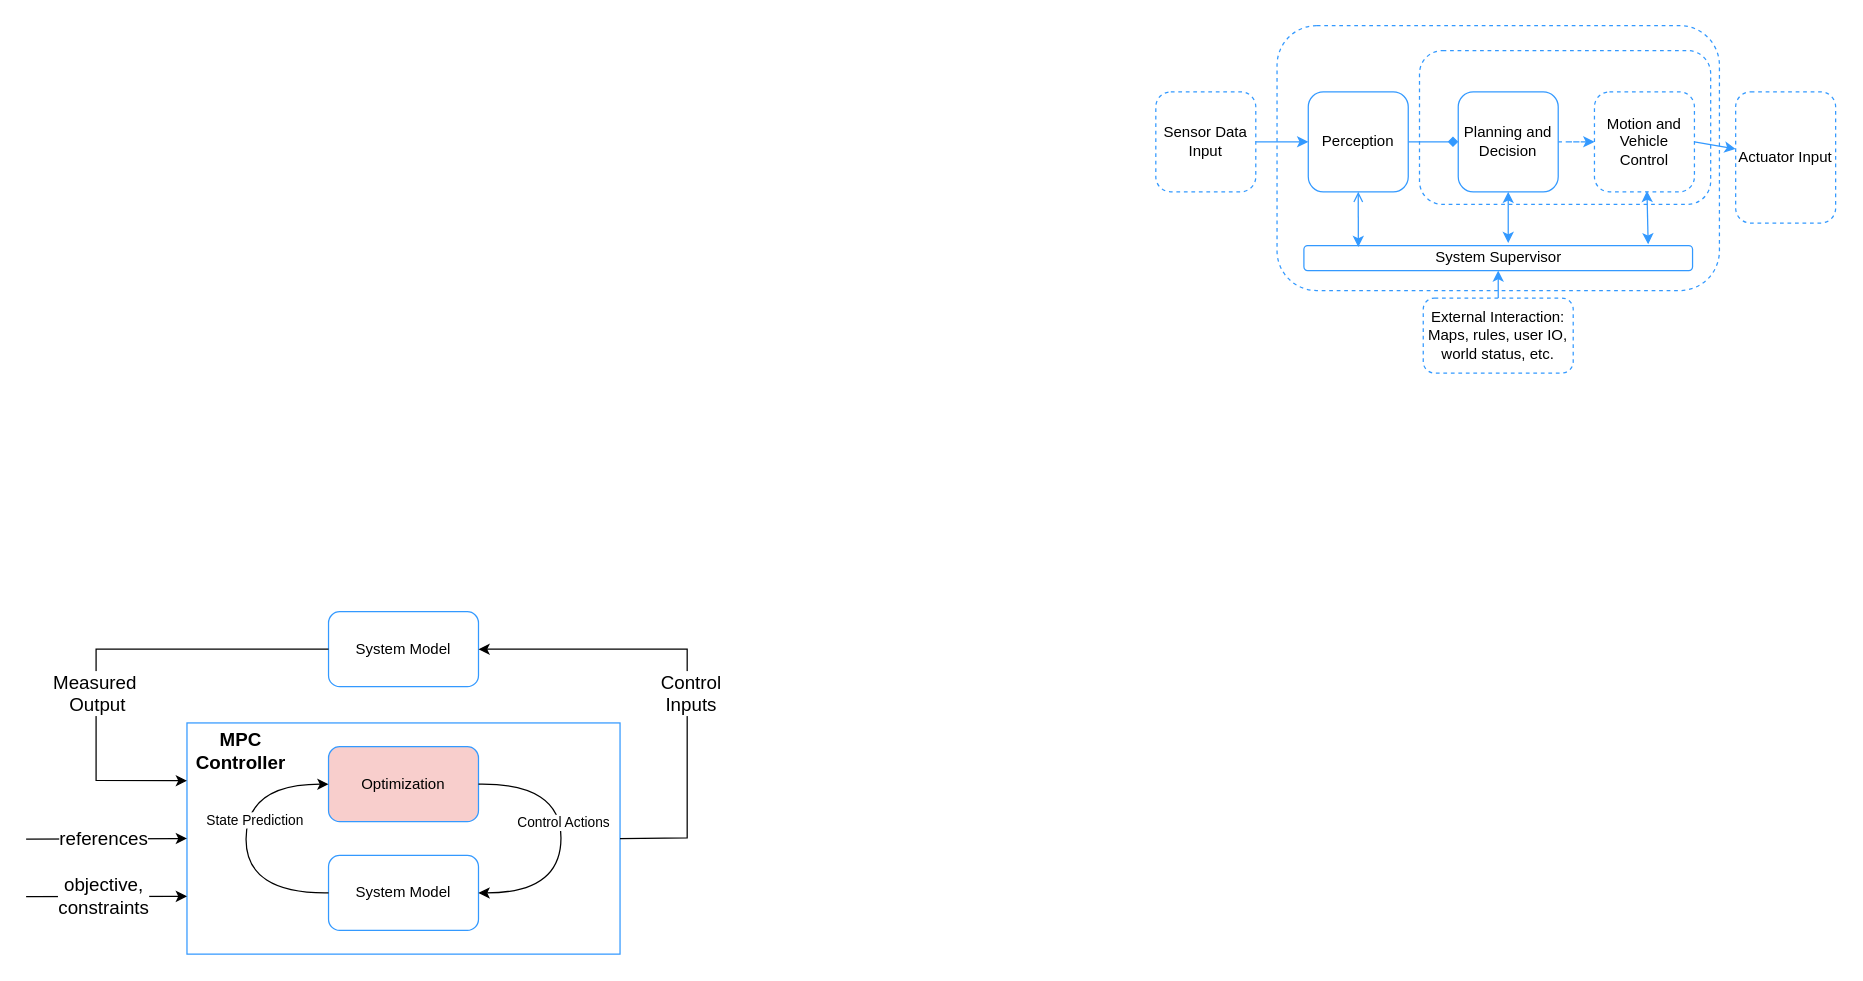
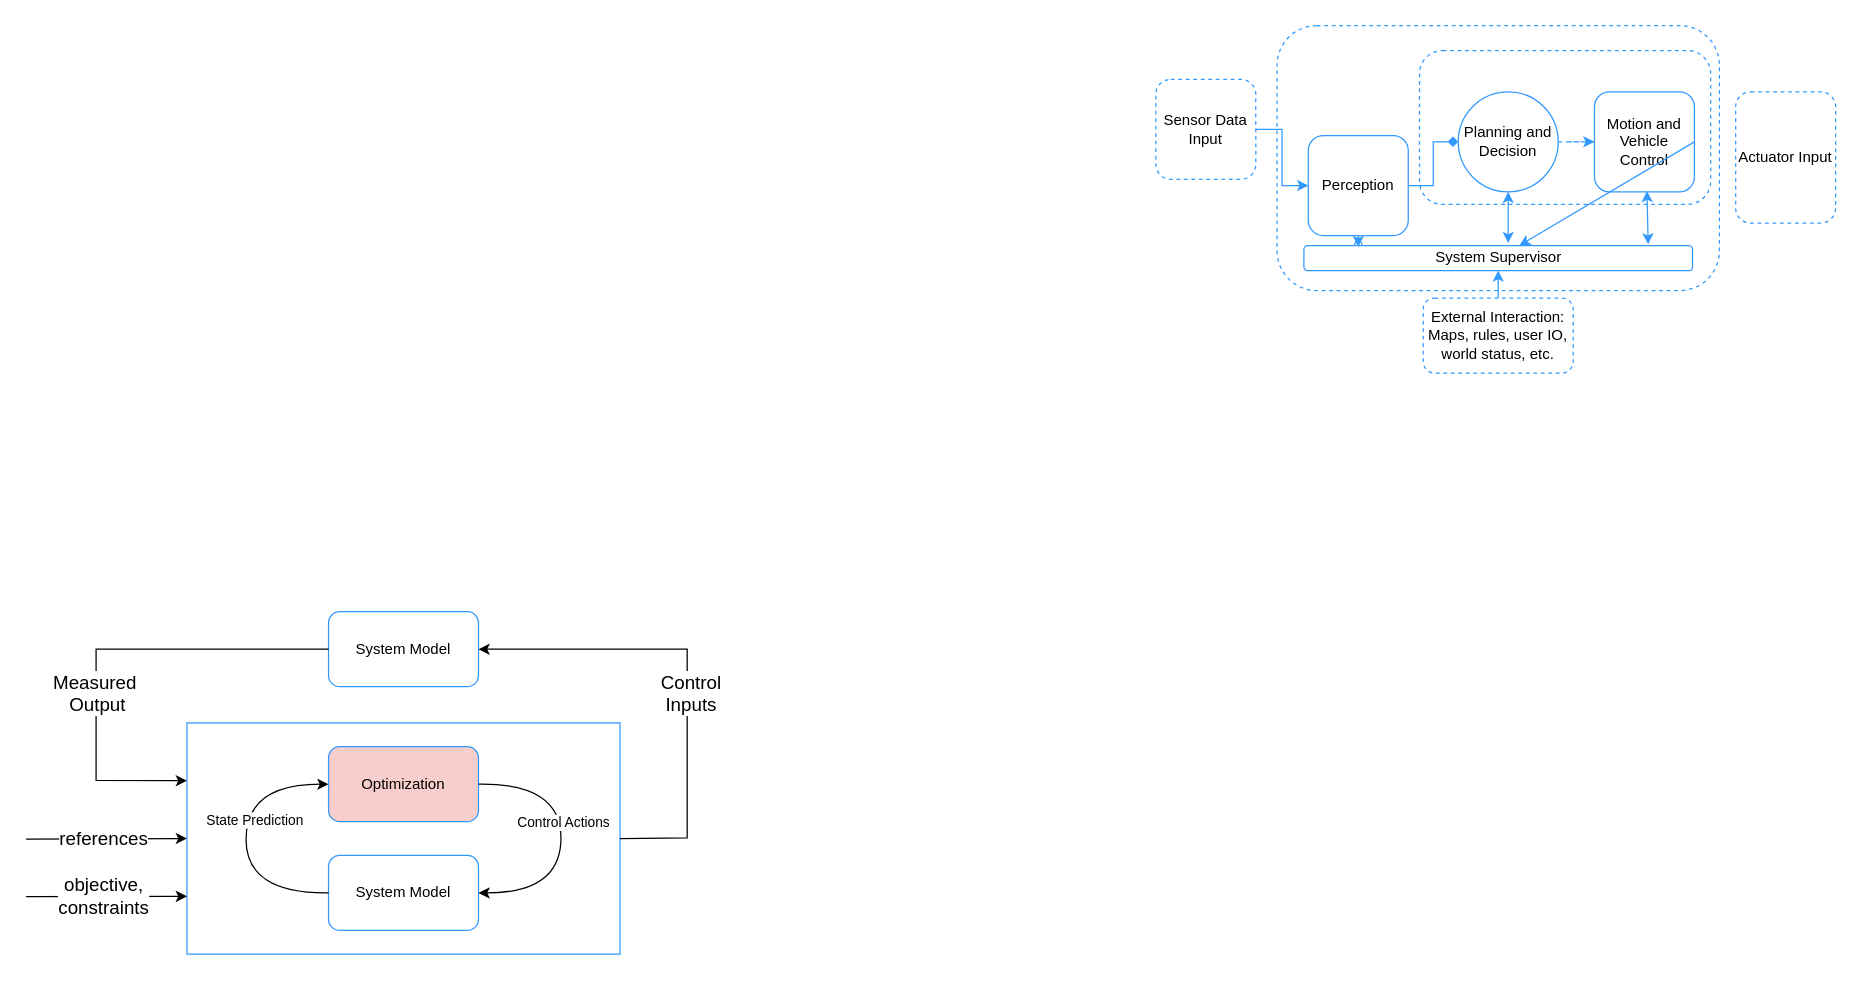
- <mxCell id="15" value="&lt;font style=&quot;font-size: 12px;&quot;&gt;Sensor Data Input&lt;/font&gt;" style="rounded=1;whiteSpace=wrap;html=1;fontSize=12;strokeWidth=1;fontStyle=0;strokeColor=#3399FF;dashed=1;fillColor=none;" parent="1" vertex="1"><mxGeometry x="924" y="73" width="80" height="80" as="geometry" /></mxCell>
+ <mxCell id="15" value="&lt;font style=&quot;font-size: 12px;&quot;&gt;Sensor Data Input&lt;/font&gt;" style="rounded=1;whiteSpace=wrap;html=1;fontSize=12;strokeWidth=1;fontStyle=0;strokeColor=#3399FF;dashed=1;fillColor=none;" parent="1" vertex="1"><mxGeometry x="924" y="63" width="80" height="80" as="geometry" /></mxCell>
- <mxCell id="9" value="&lt;font style=&quot;font-size: 12px;&quot;&gt;Perception&lt;/font&gt;" style="rounded=1;whiteSpace=wrap;html=1;fontSize=12;strokeWidth=1;fontStyle=0;strokeColor=#3399FF;fillColor=default;" parent="1" vertex="1"><mxGeometry x="1046" y="73" width="80" height="80" as="geometry" /></mxCell>
+ <mxCell id="9" value="&lt;font style=&quot;font-size: 12px;&quot;&gt;Perception&lt;/font&gt;" style="rounded=1;whiteSpace=wrap;html=1;fontSize=12;strokeWidth=1;fontStyle=0;strokeColor=#3399FF;fillColor=default;" parent="1" vertex="1"><mxGeometry x="1046" y="108" width="80" height="80" as="geometry" /></mxCell>
- <mxCell id="6" value="&lt;font style=&quot;font-size: 12px;&quot;&gt;Planning and Decision&lt;/font&gt;" style="rounded=1;whiteSpace=wrap;html=1;fontSize=12;strokeWidth=1;fontStyle=0;strokeColor=#3399FF;fillColor=default;" parent="1" vertex="1"><mxGeometry x="1166" y="73" width="80" height="80" as="geometry" /></mxCell>
+ <mxCell id="6" value="&lt;font style=&quot;font-size: 12px;&quot;&gt;Planning and Decision&lt;/font&gt;" style="ellipse;whiteSpace=wrap;html=1;fontSize=12;strokeWidth=1;fontStyle=0;strokeColor=#3399FF;fillColor=default;" parent="1" vertex="1"><mxGeometry x="1166" y="73" width="80" height="80" as="geometry" /></mxCell>
- <mxCell id="7" value="&lt;font style=&quot;font-size: 12px;&quot;&gt;Motion and Vehicle Control&lt;/font&gt;" style="rounded=1;whiteSpace=wrap;html=1;fontSize=12;strokeWidth=1;fontStyle=0;strokeColor=#3399FF;fillColor=default;dashed=1;" parent="1" vertex="1"><mxGeometry x="1275" y="73" width="80" height="80" as="geometry" /></mxCell>
+ <mxCell id="7" value="&lt;font style=&quot;font-size: 12px;&quot;&gt;Motion and Vehicle Control&lt;/font&gt;" style="rounded=1;whiteSpace=wrap;html=1;fontSize=12;strokeWidth=1;fontStyle=0;strokeColor=#3399FF;fillColor=default;" parent="1" vertex="1"><mxGeometry x="1275" y="73" width="80" height="80" as="geometry" /></mxCell>
- <mxCell id="17" value="" style="endArrow=classic;html=1;rounded=0;fontSize=12;strokeWidth=1;exitX=1;exitY=0.5;exitDx=0;exitDy=0;strokeColor=#3399FF;" parent="1" source="7" target="16" edge="1"><mxGeometry width="50" height="50" relative="1" as="geometry"><mxPoint x="1231" y="96" as="sourcePoint" /><mxPoint x="1281" y="46" as="targetPoint" /></mxGeometry></mxCell>
+ <mxCell id="17" value="" style="endArrow=classic;html=1;rounded=0;fontSize=12;strokeWidth=1;exitX=1;exitY=0.5;exitDx=0;exitDy=0;strokeColor=#3399FF;" parent="1" source="7" target="10" edge="1"><mxGeometry width="50" height="50" relative="1" as="geometry"><mxPoint x="1231" y="96" as="sourcePoint" /><mxPoint x="1281" y="46" as="targetPoint" /></mxGeometry></mxCell>
- <mxCell id="27" value="&lt;font style=&quot;font-size: 15px;&quot;&gt;&lt;b&gt;MPC Controller&lt;/b&gt;&lt;/font&gt;" style="text;html=1;strokeColor=none;fillColor=none;align=center;verticalAlign=middle;whiteSpace=wrap;rounded=0;" vertex="1" parent="1"><mxGeometry x="162" y="585" width="60" height="30" as="geometry" /></mxCell>
